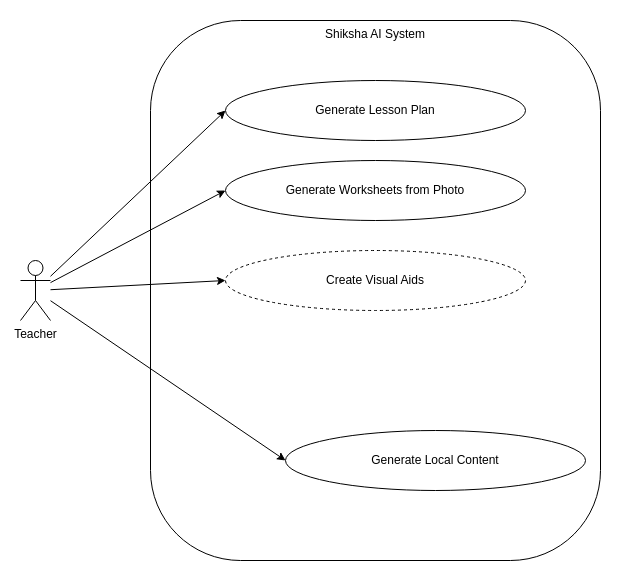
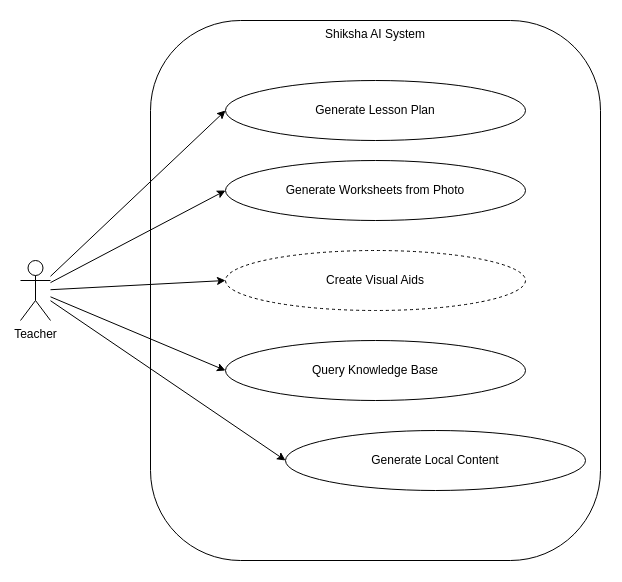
+ <mxCell id="12" style="endArrow=classic;html=1;rounded=0;entryX=0;entryY=0.5;" edge="1" parent="1" source="2" target="7"><mxGeometry relative="1" as="geometry" /></mxCell>
+ <mxCell id="7" value="Query Knowledge Base" style="ellipse;whiteSpace=wrap;html=1;align=center;" vertex="1" parent="3"><mxGeometry x="75" y="320" width="300" height="60" as="geometry" /></mxCell>
